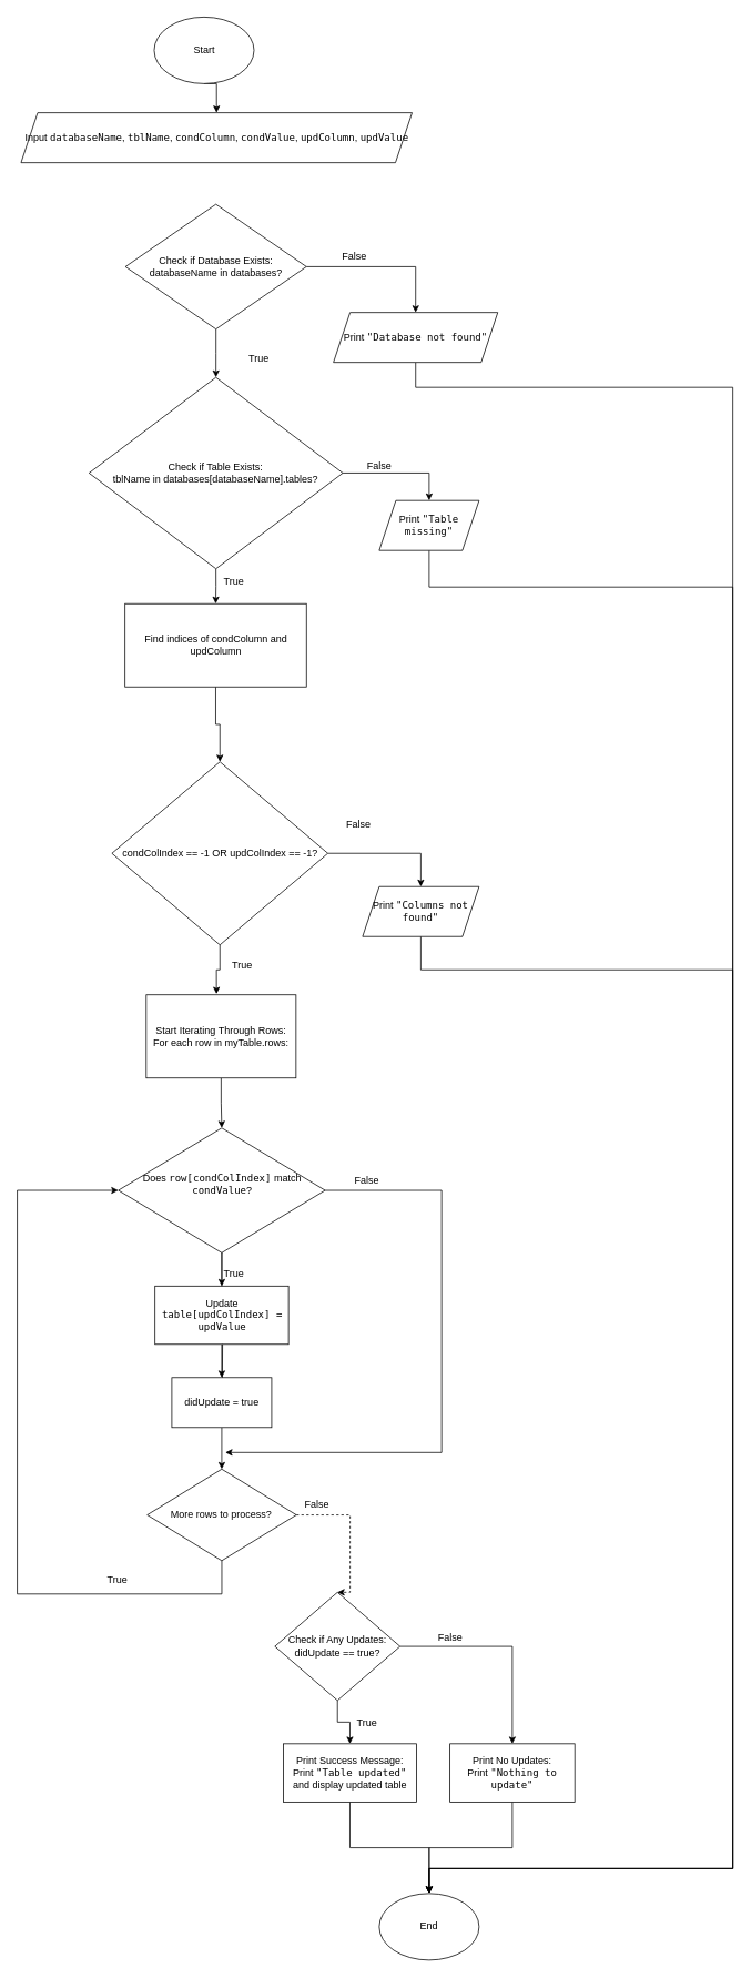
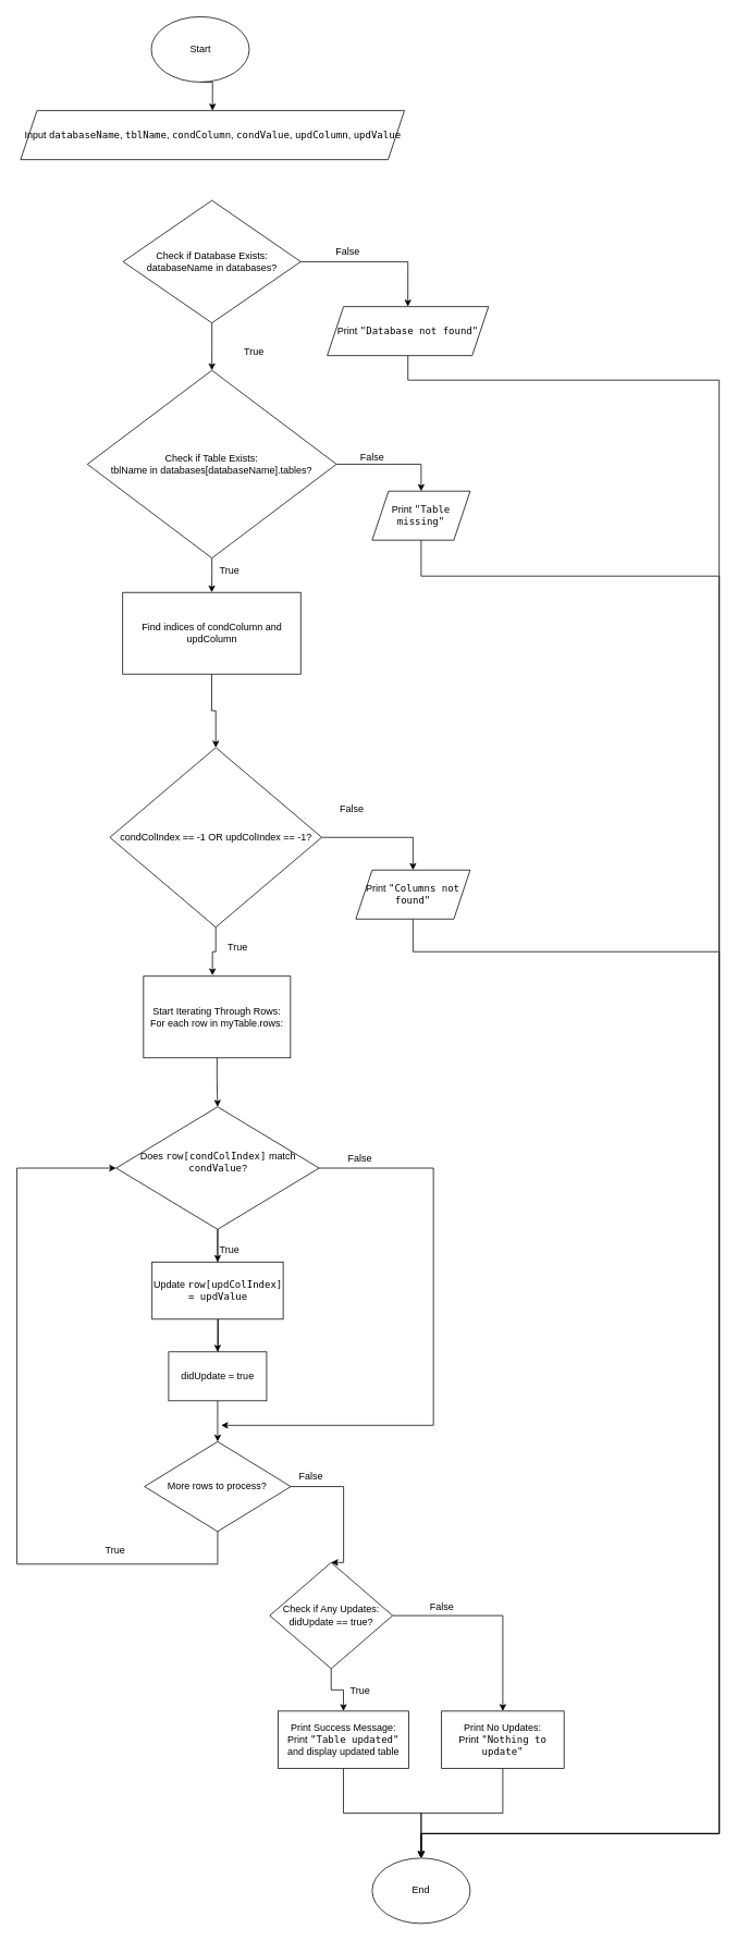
- <mxCell id="38" value="Update &lt;code&gt;table[updColIndex] = updValue&lt;/code&gt;" style="rounded=0;whiteSpace=wrap;html=1;" vertex="1" parent="1"><mxGeometry x="185.5" y="1545" width="160.5" height="70" as="geometry" /></mxCell>
+ <mxCell id="38" value="Update &lt;code&gt;row[updColIndex] = updValue&lt;/code&gt;" style="rounded=0;whiteSpace=wrap;html=1;" vertex="1" parent="1"><mxGeometry x="185.5" y="1545" width="160.5" height="70" as="geometry" /></mxCell>
- <mxCell id="18" style="edgeStyle=orthogonalEdgeStyle;rounded=0;orthogonalLoop=1;jettySize=auto;html=1;entryX=0.5;entryY=0;entryDx=0;entryDy=0;dashed=1;" edge="1" parent="1" source="19" target="46"><mxGeometry relative="1" as="geometry"><Array as="points"><mxPoint x="420" y="1820" /></Array></mxGeometry></mxCell>
+ <mxCell id="18" style="edgeStyle=orthogonalEdgeStyle;rounded=0;orthogonalLoop=1;jettySize=auto;html=1;entryX=0.5;entryY=0;entryDx=0;entryDy=0;" edge="1" parent="1" source="19" target="46"><mxGeometry relative="1" as="geometry"><Array as="points"><mxPoint x="420" y="1820" /></Array></mxGeometry></mxCell>
